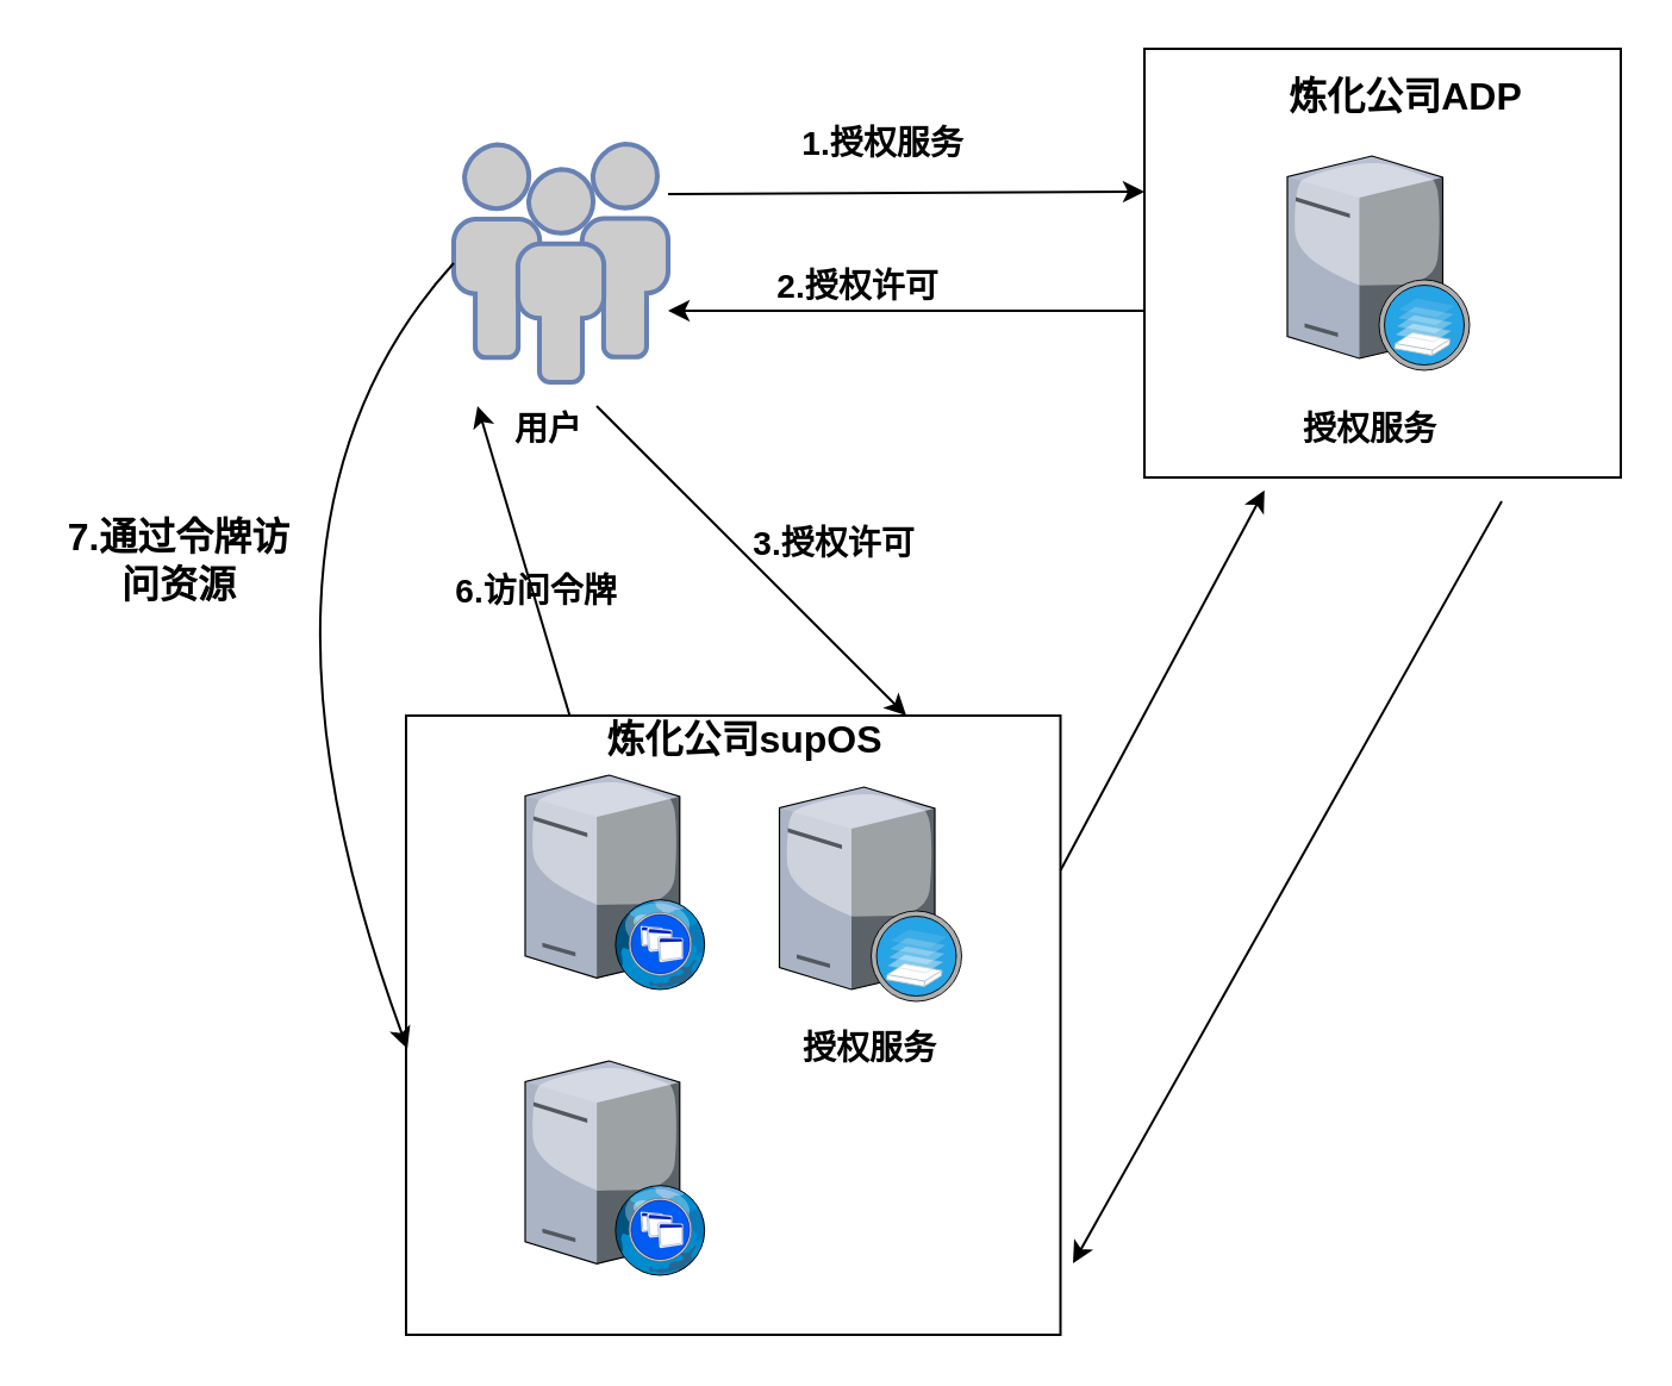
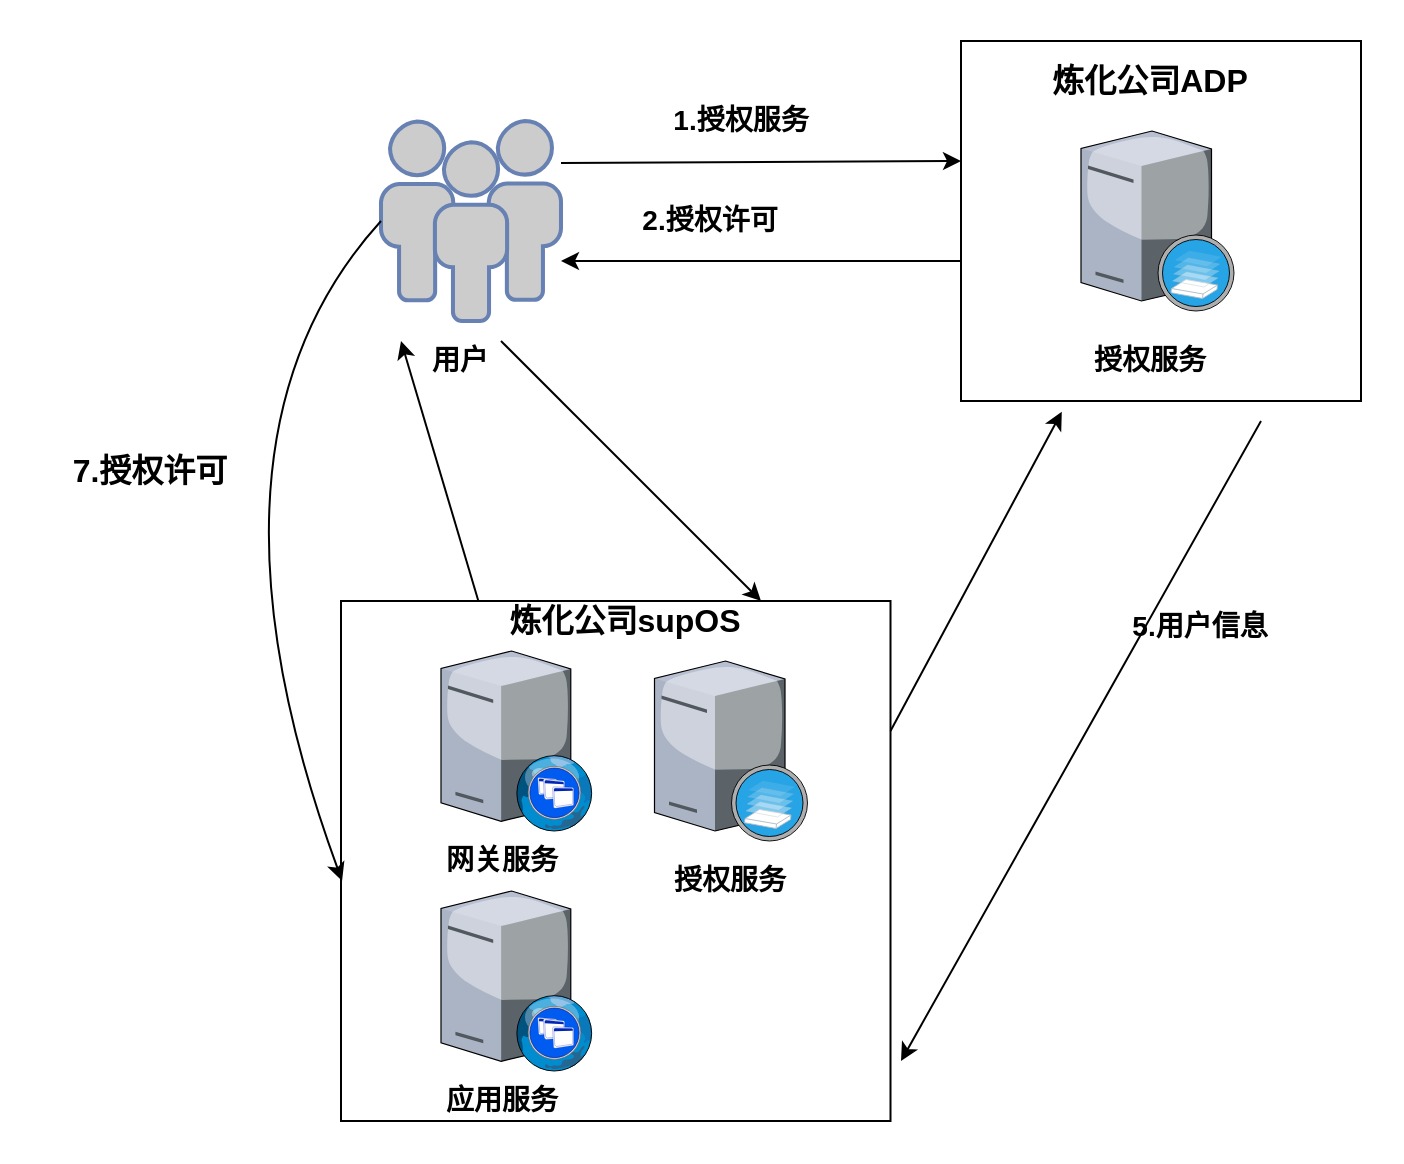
- <mxCell id="23" value="&lt;b&gt;&lt;font style=&quot;font-size: 16px&quot;&gt;炼化公司ADP&lt;/font&gt;&lt;/b&gt;" style="text;html=1;strokeColor=none;fillColor=none;align=center;verticalAlign=middle;whiteSpace=wrap;rounded=0;" parent="1" vertex="1"><mxGeometry x="530" y="30" width="120" height="20" as="geometry" /></mxCell>
+ <mxCell id="23" value="&lt;b&gt;&lt;font style=&quot;font-size: 16px&quot;&gt;炼化公司ADP&lt;/font&gt;&lt;/b&gt;" style="text;html=1;strokeColor=none;fillColor=none;align=center;verticalAlign=middle;whiteSpace=wrap;rounded=0;" parent="1" vertex="1"><mxGeometry x="515" y="30" width="120" height="20" as="geometry" /></mxCell>
- <mxCell id="11" value="&lt;b&gt;&lt;font style=&quot;font-size: 14px&quot;&gt;2.授权许可&lt;/font&gt;&lt;/b&gt;" style="text;html=1;strokeColor=none;fillColor=none;align=center;verticalAlign=middle;whiteSpace=wrap;rounded=0;" parent="1" vertex="1"><mxGeometry x="320" y="110" width="80" height="20" as="geometry" /></mxCell>
+ <mxCell id="11" value="&lt;b&gt;&lt;font style=&quot;font-size: 14px&quot;&gt;2.授权许可&lt;/font&gt;&lt;/b&gt;" style="text;html=1;strokeColor=none;fillColor=none;align=center;verticalAlign=middle;whiteSpace=wrap;rounded=0;" parent="1" vertex="1"><mxGeometry x="315" y="100" width="80" height="20" as="geometry" /></mxCell>
- <mxCell id="15" value="&lt;b&gt;&lt;font style=&quot;font-size: 14px&quot;&gt;3.授权许可&lt;/font&gt;&lt;/b&gt;" style="text;html=1;strokeColor=none;fillColor=none;align=center;verticalAlign=middle;whiteSpace=wrap;rounded=0;" parent="1" vertex="1"><mxGeometry x="310" y="215" width="80" height="25" as="geometry" /></mxCell>
- <mxCell id="22" value="&lt;b&gt;&lt;font style=&quot;font-size: 16px&quot;&gt;7.通过令牌访问资源&lt;/font&gt;&lt;/b&gt;" style="text;html=1;strokeColor=none;fillColor=none;align=center;verticalAlign=middle;whiteSpace=wrap;rounded=0;" parent="1" vertex="1"><mxGeometry x="20" y="225" width="110" height="20" as="geometry" /></mxCell>
+ <mxCell id="22" value="&lt;b&gt;&lt;font style=&quot;font-size: 16px&quot;&gt;7.授权许可&lt;/font&gt;&lt;/b&gt;" style="text;html=1;strokeColor=none;fillColor=none;align=center;verticalAlign=middle;whiteSpace=wrap;rounded=0;" parent="1" vertex="1"><mxGeometry x="20" y="225" width="110" height="20" as="geometry" /></mxCell>
- <mxCell id="20" value="&lt;b&gt;&lt;font style=&quot;font-size: 14px&quot;&gt;6.访问令牌&lt;/font&gt;&lt;/b&gt;" style="text;html=1;strokeColor=none;fillColor=none;align=center;verticalAlign=middle;whiteSpace=wrap;rounded=0;" parent="1" vertex="1"><mxGeometry x="185" y="235" width="80" height="25" as="geometry" /></mxCell>
+ <mxCell id="18" value="&lt;b&gt;&lt;font style=&quot;font-size: 14px&quot;&gt;5.用户信息&lt;/font&gt;&lt;/b&gt;" style="text;html=1;strokeColor=none;fillColor=none;align=center;verticalAlign=middle;whiteSpace=wrap;rounded=0;" parent="1" vertex="1"><mxGeometry x="560" y="300" width="80" height="25" as="geometry" /></mxCell>
+ <mxCell id="28" value="&lt;b&gt;&lt;font style=&quot;font-size: 14px&quot;&gt;网关服务&lt;/font&gt;&lt;/b&gt;" style="text;html=1;strokeColor=none;fillColor=none;align=center;verticalAlign=middle;whiteSpace=wrap;rounded=0;" parent="1" vertex="1"><mxGeometry x="206" y="420" width="90" height="20" as="geometry" /></mxCell>
+ <mxCell id="26" value="&lt;b&gt;&lt;font style=&quot;font-size: 14px&quot;&gt;应用服务&lt;/font&gt;&lt;/b&gt;" style="text;html=1;strokeColor=none;fillColor=none;align=center;verticalAlign=middle;whiteSpace=wrap;rounded=0;" parent="1" vertex="1"><mxGeometry x="206" y="540" width="90" height="20" as="geometry" /></mxCell>
